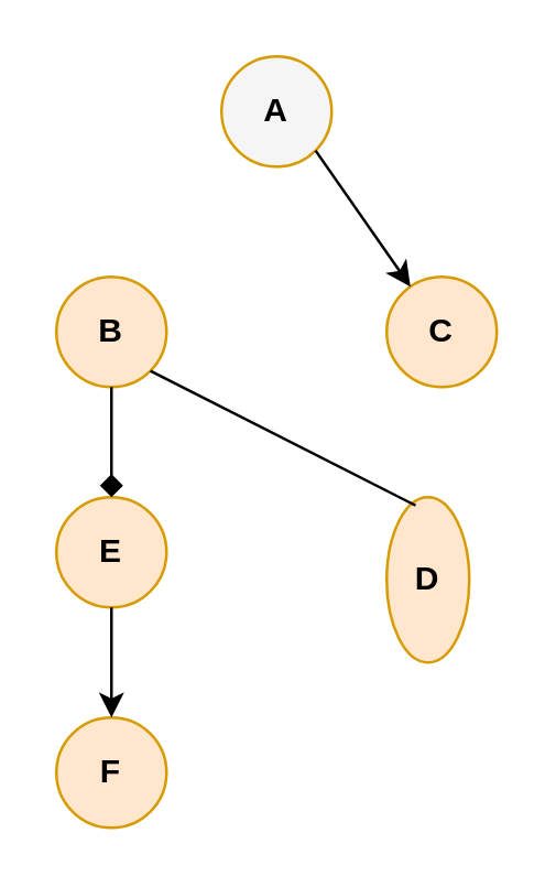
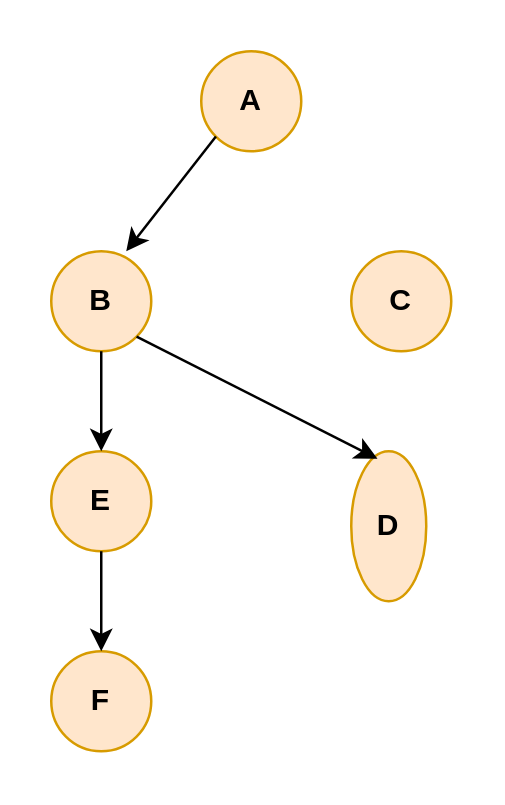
- <mxCell id="2" value="A" style="ellipse;whiteSpace=wrap;html=1;aspect=fixed;fillColor=#f5f5f5;strokeColor=#d79b00;fontStyle=1;" parent="1" vertex="1"><mxGeometry x="80" y="20" width="40" height="40" as="geometry" /></mxCell>
+ <mxCell id="2" value="A" style="ellipse;whiteSpace=wrap;html=1;aspect=fixed;fillColor=#ffe6cc;strokeColor=#d79b00;fontStyle=1" parent="1" vertex="1"><mxGeometry x="80" y="20" width="40" height="40" as="geometry" /></mxCell>
+ <mxCell id="8" value="" style="endArrow=classic;html=1;rounded=0;exitX=0;exitY=1;exitDx=0;exitDy=0;entryX=0.75;entryY=0;entryDx=0;entryDy=0;entryPerimeter=0;" parent="1" source="2" target="7" edge="1"><mxGeometry width="50" height="50" relative="1" as="geometry"><mxPoint x="210" y="290" as="sourcePoint" /><mxPoint x="260" y="240" as="targetPoint" /></mxGeometry></mxCell>
- <mxCell id="12" value="" style="endArrow=classic;html=1;rounded=0;exitX=1;exitY=1;exitDx=0;exitDy=0;" parent="1" source="2" target="6" edge="1"><mxGeometry width="50" height="50" relative="1" as="geometry"><mxPoint x="126" y="94" as="sourcePoint" /><mxPoint x="90" y="140" as="targetPoint" /></mxGeometry></mxCell>
- <mxCell id="9" value="" style="endArrow=diamond;html=1;rounded=0;exitX=0.5;exitY=1;exitDx=0;exitDy=0;entryX=0.5;entryY=0;entryDx=0;entryDy=0;" parent="1" source="7" target="5" edge="1"><mxGeometry width="50" height="50" relative="1" as="geometry"><mxPoint x="58" y="134" as="sourcePoint" /><mxPoint x="22" y="180" as="targetPoint" /></mxGeometry></mxCell>
+ <mxCell id="9" value="" style="endArrow=classic;html=1;rounded=0;exitX=0.5;exitY=1;exitDx=0;exitDy=0;entryX=0.5;entryY=0;entryDx=0;entryDy=0;" parent="1" source="7" target="5" edge="1"><mxGeometry width="50" height="50" relative="1" as="geometry"><mxPoint x="58" y="134" as="sourcePoint" /><mxPoint x="22" y="180" as="targetPoint" /></mxGeometry></mxCell>
- <mxCell id="11" value="" style="endArrow=none;html=1;rounded=0;exitX=1;exitY=1;exitDx=0;exitDy=0;entryX=0.35;entryY=0.05;entryDx=0;entryDy=0;entryPerimeter=0;" parent="1" source="7" target="4" edge="1"><mxGeometry width="50" height="50" relative="1" as="geometry"><mxPoint x="86" y="134" as="sourcePoint" /><mxPoint x="50" y="180" as="targetPoint" /></mxGeometry></mxCell>
+ <mxCell id="11" value="" style="endArrow=classic;html=1;rounded=0;exitX=1;exitY=1;exitDx=0;exitDy=0;entryX=0.35;entryY=0.05;entryDx=0;entryDy=0;entryPerimeter=0;" parent="1" source="7" target="4" edge="1"><mxGeometry width="50" height="50" relative="1" as="geometry"><mxPoint x="86" y="134" as="sourcePoint" /><mxPoint x="50" y="180" as="targetPoint" /></mxGeometry></mxCell>
